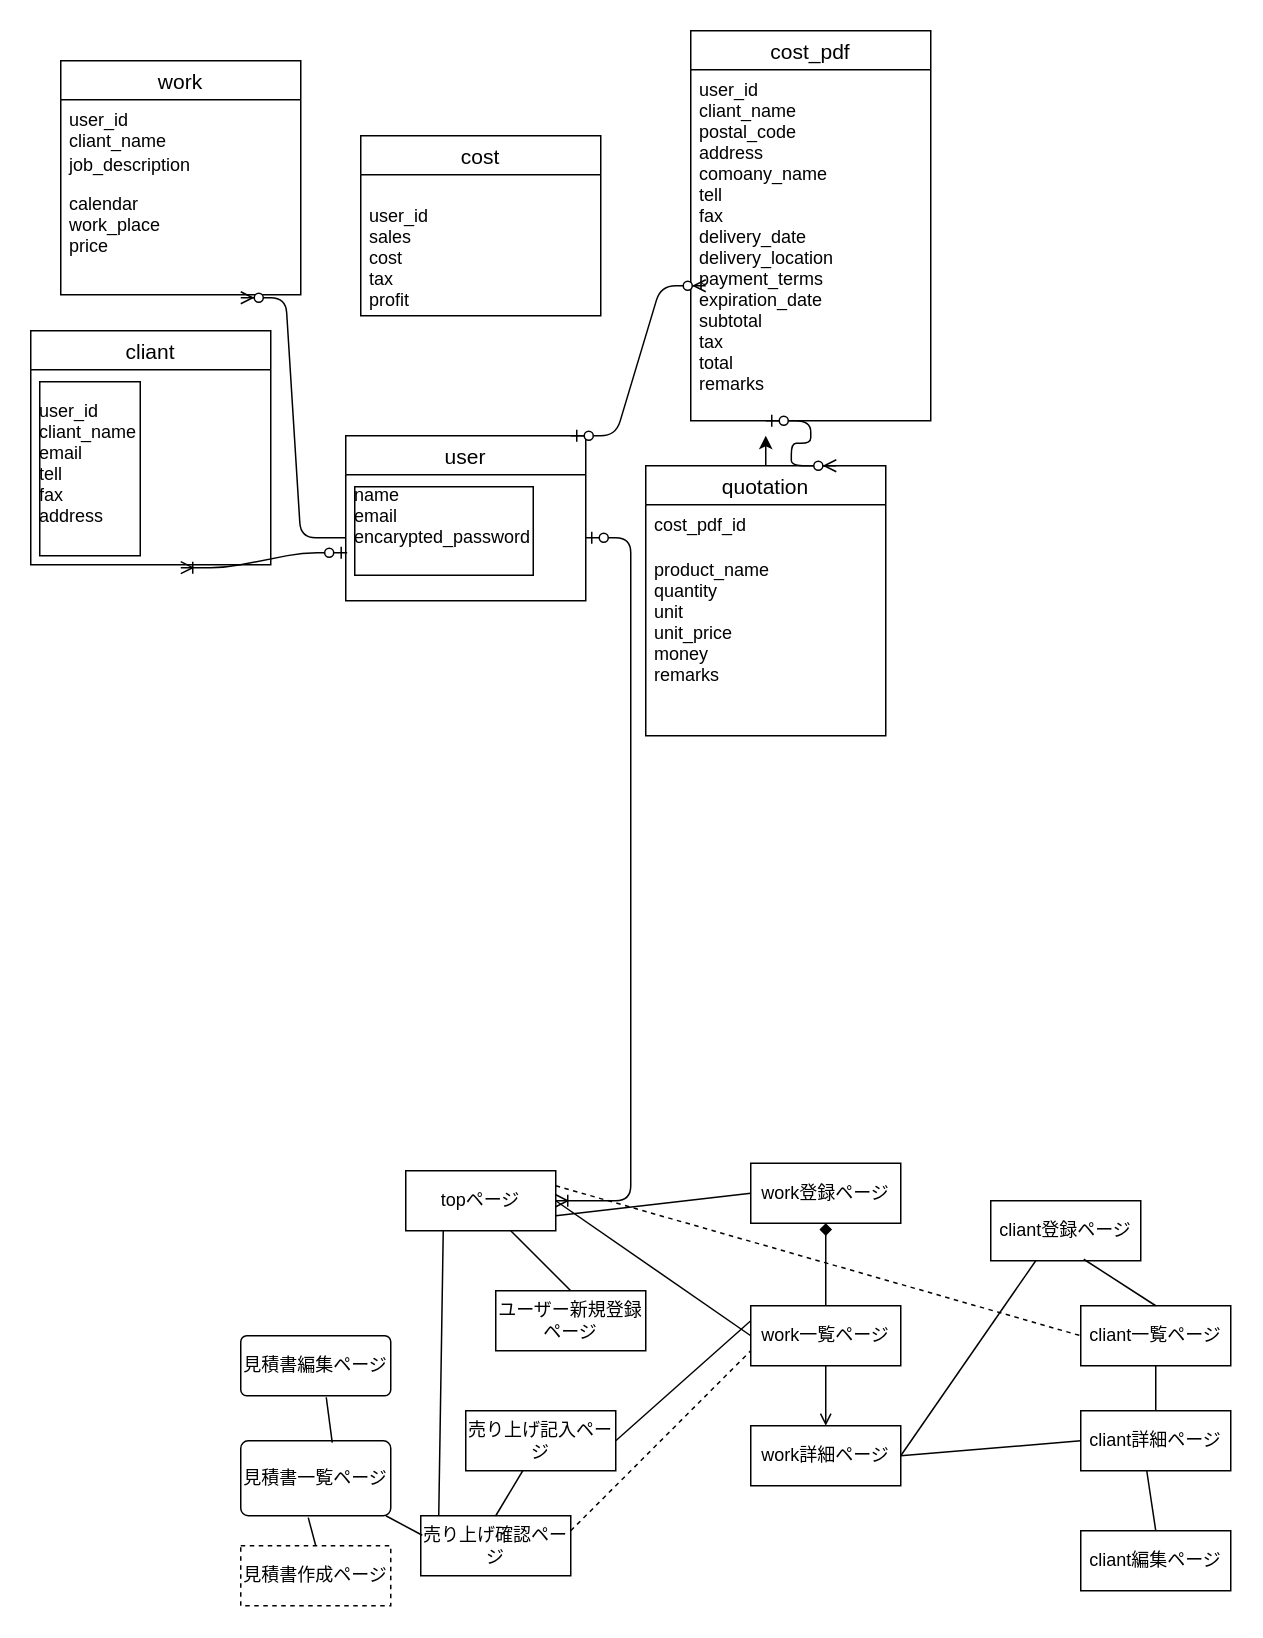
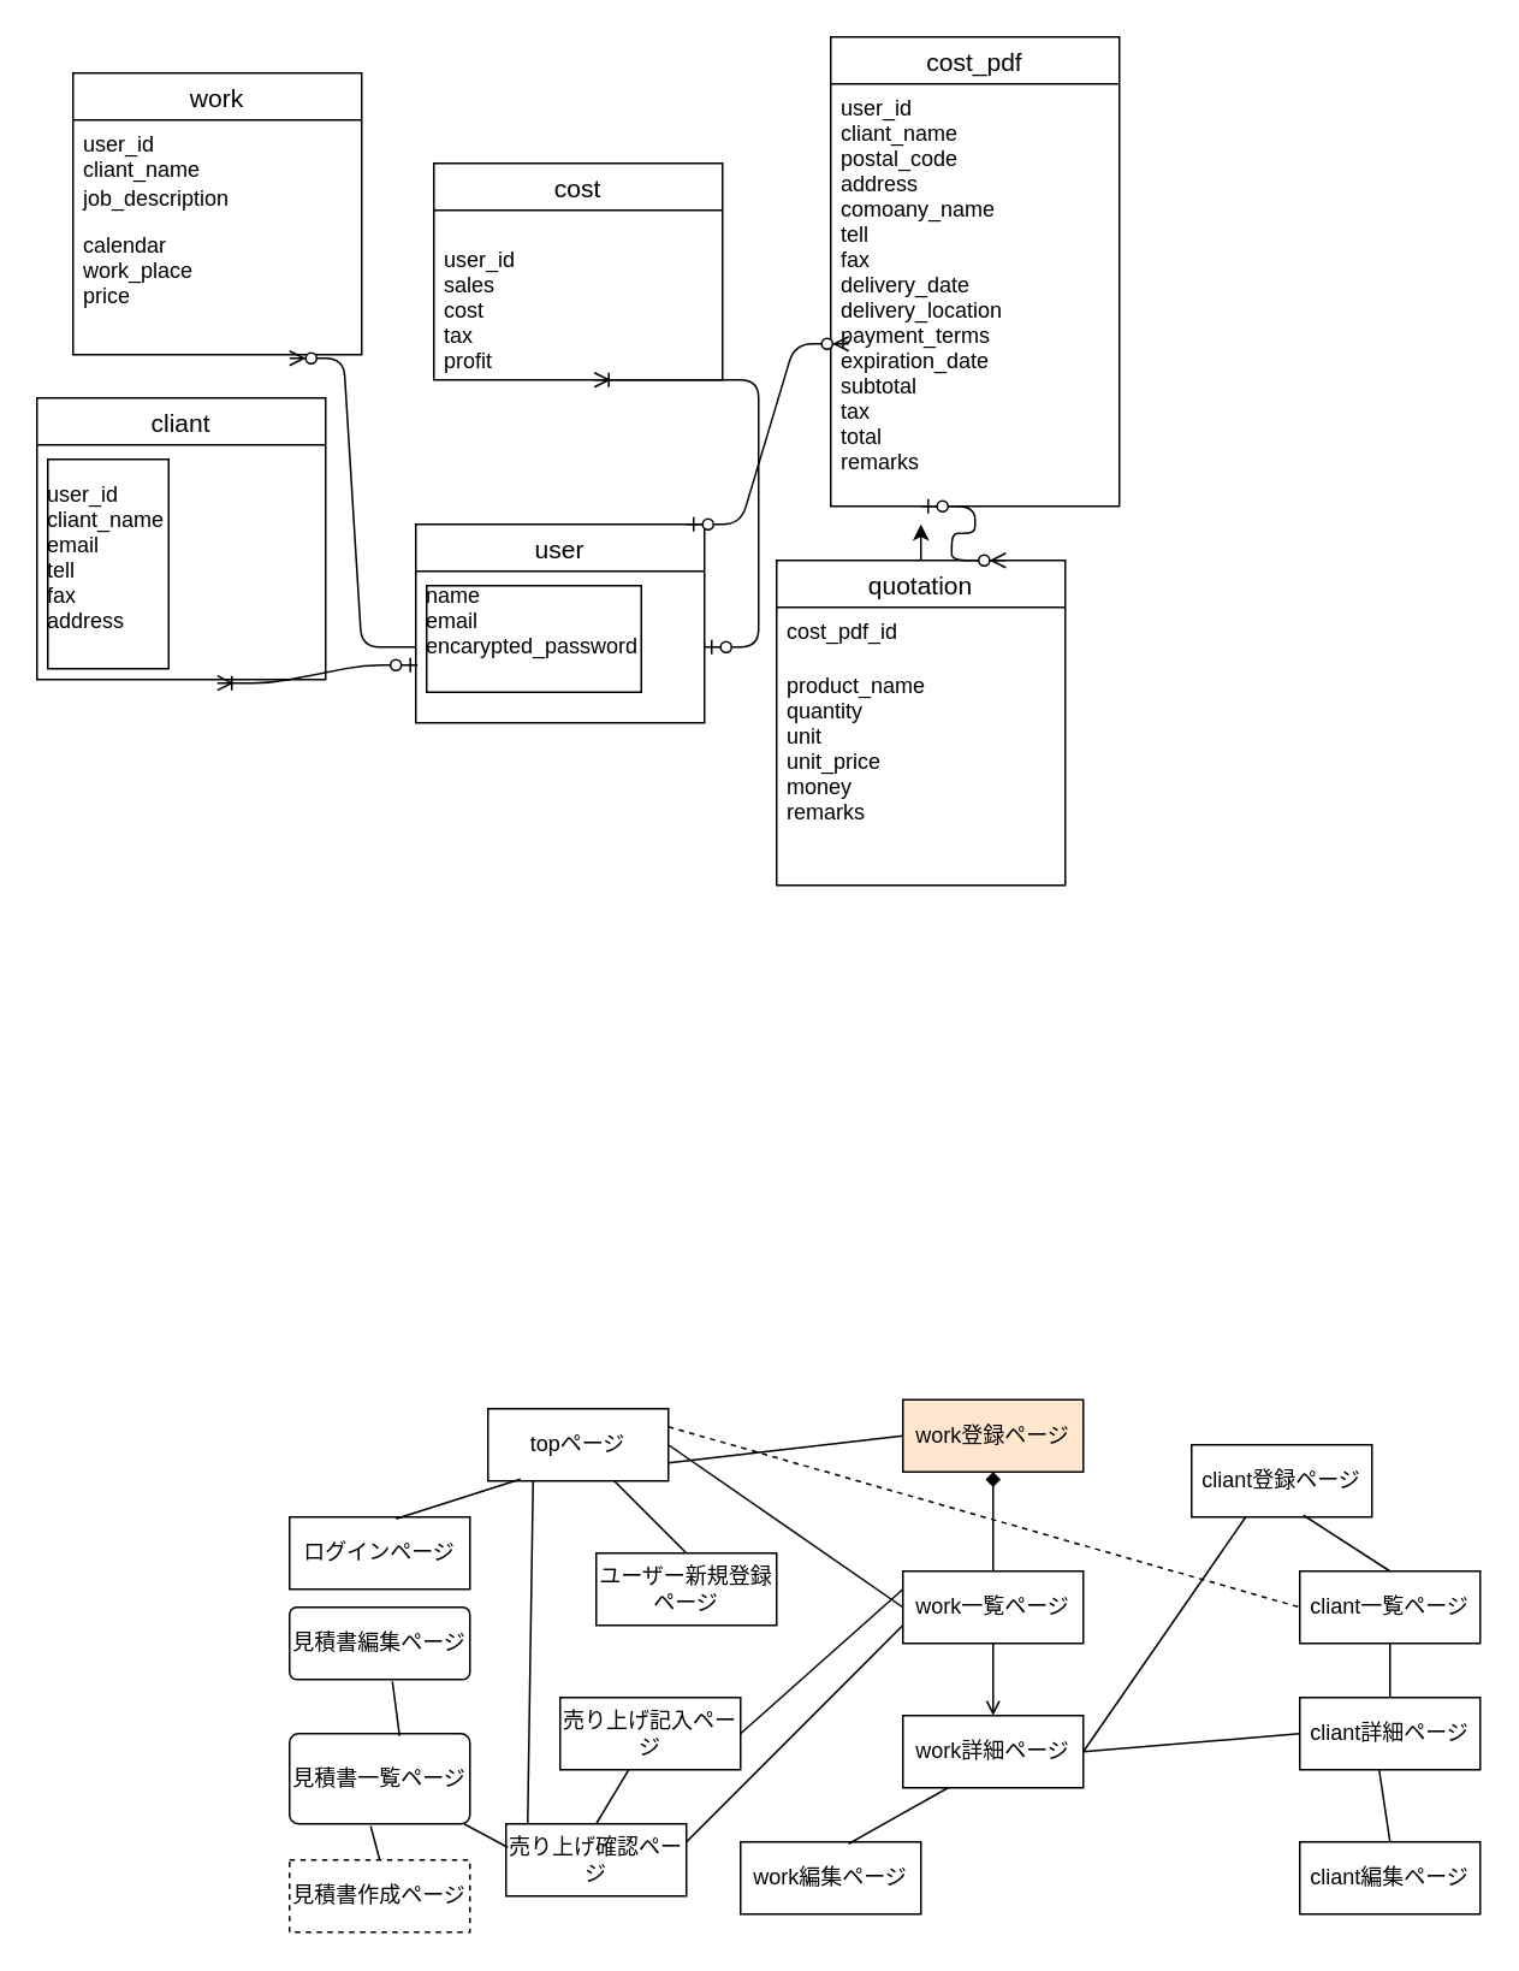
- <mxCell id="45" value="" style="edgeStyle=entityRelationEdgeStyle;fontSize=12;html=1;endArrow=ERoneToMany;startArrow=ERzeroToOne;" edge="1" parent="1" source="5" target="20"><mxGeometry width="100" height="100" relative="1" as="geometry"><mxPoint x="310" y="580" as="sourcePoint" /><mxPoint x="410" y="480" as="targetPoint" /></mxGeometry></mxCell>
+ <mxCell id="45" value="" style="edgeStyle=entityRelationEdgeStyle;fontSize=12;html=1;endArrow=ERoneToMany;startArrow=ERzeroToOne;entryX=0.556;entryY=1;entryDx=0;entryDy=0;entryPerimeter=0;" edge="1" parent="1" source="5" target="11"><mxGeometry width="100" height="100" relative="1" as="geometry"><mxPoint x="310" y="580" as="sourcePoint" /><mxPoint x="410" y="480" as="targetPoint" /></mxGeometry></mxCell>
- <mxCell id="14" value="work登録ページ" style="whiteSpace=wrap;html=1;align=center;" parent="1" vertex="1"><mxGeometry x="500" y="775" width="100" height="40" as="geometry" /></mxCell>
+ <mxCell id="14" value="work登録ページ" style="whiteSpace=wrap;html=1;align=center;fillColor=#ffe6cc;" parent="1" vertex="1"><mxGeometry x="500" y="775" width="100" height="40" as="geometry" /></mxCell>
+ <mxCell id="26" value="" style="endArrow=none;html=1;rounded=0;exitX=0.18;exitY=0.975;exitDx=0;exitDy=0;exitPerimeter=0;entryX=0.59;entryY=0.025;entryDx=0;entryDy=0;entryPerimeter=0;" parent="1" source="20" target="16" edge="1"><mxGeometry relative="1" as="geometry"><mxPoint x="460" y="1050" as="sourcePoint" /><mxPoint x="480" y="1050" as="targetPoint" /></mxGeometry></mxCell>
+ <mxCell id="16" value="ログインページ" style="whiteSpace=wrap;html=1;align=center;" parent="1" vertex="1"><mxGeometry x="160" y="840" width="100" height="40" as="geometry" /></mxCell>
- <mxCell id="38" value="" style="endArrow=none;html=1;rounded=0;exitX=1;exitY=0.25;exitDx=0;exitDy=0;entryX=0;entryY=0.75;entryDx=0;entryDy=0;dashed=1;" parent="1" source="24" target="13" edge="1"><mxGeometry relative="1" as="geometry"><mxPoint x="410" y="1050" as="sourcePoint" /><mxPoint x="570" y="1050" as="targetPoint" /></mxGeometry></mxCell>
+ <mxCell id="38" value="" style="endArrow=none;html=1;rounded=0;exitX=1;exitY=0.25;exitDx=0;exitDy=0;entryX=0;entryY=0.75;entryDx=0;entryDy=0;" parent="1" source="24" target="13" edge="1"><mxGeometry relative="1" as="geometry"><mxPoint x="410" y="1050" as="sourcePoint" /><mxPoint x="570" y="1050" as="targetPoint" /></mxGeometry></mxCell>
+ <mxCell id="30" value="" style="endArrow=none;html=1;rounded=0;exitX=0.25;exitY=1;exitDx=0;exitDy=0;entryX=0.6;entryY=0.025;entryDx=0;entryDy=0;entryPerimeter=0;" parent="1" source="19" target="22" edge="1"><mxGeometry relative="1" as="geometry"><mxPoint x="460" y="1050" as="sourcePoint" /><mxPoint x="620" y="1050" as="targetPoint" /></mxGeometry></mxCell>
+ <mxCell id="22" value="work編集ページ" style="whiteSpace=wrap;html=1;align=center;" parent="1" vertex="1"><mxGeometry x="410" y="1020" width="100" height="40" as="geometry" /></mxCell>
